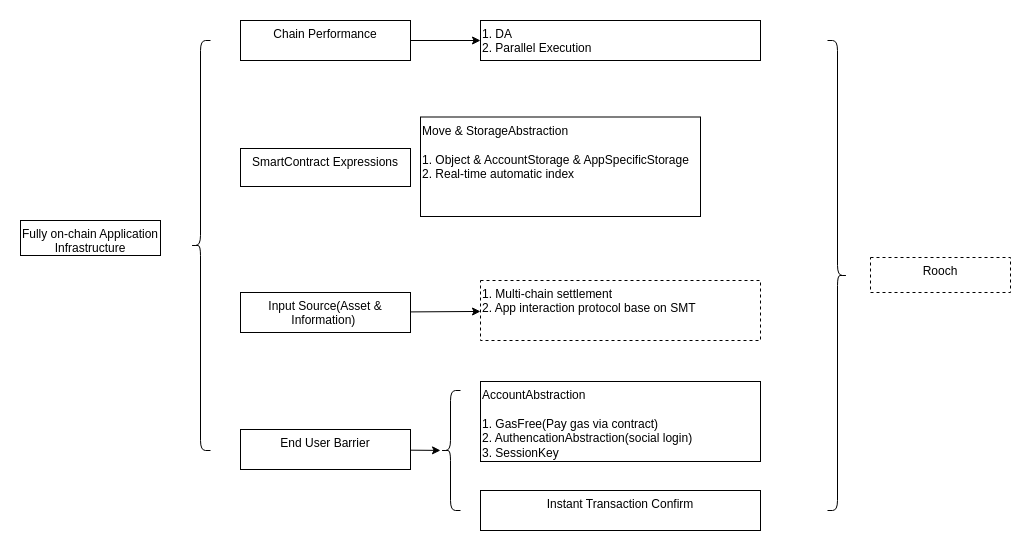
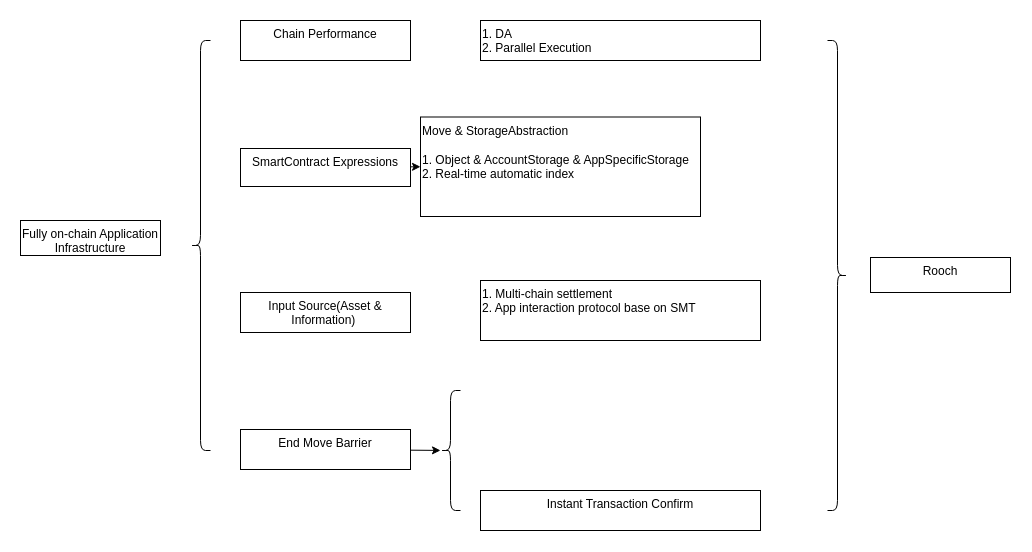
- <mxCell id="3" style="edgeStyle=none;html=1;entryX=0;entryY=0.5;entryDx=0;entryDy=0;" parent="1" source="4" target="11" edge="1"><mxGeometry relative="1" as="geometry" /></mxCell>
+ <mxCell id="5" style="edgeStyle=none;html=1;entryX=0;entryY=0.5;entryDx=0;entryDy=0;" parent="1" source="6" target="9" edge="1"><mxGeometry relative="1" as="geometry" /></mxCell>
- <mxCell id="19" value="Rooch" style="rounded=0;whiteSpace=wrap;html=1;verticalAlign=top;dashed=1;" parent="1" vertex="1"><mxGeometry x="870" y="257" width="140" height="35" as="geometry" /></mxCell>
+ <mxCell id="19" value="Rooch" style="rounded=0;whiteSpace=wrap;html=1;verticalAlign=top;" parent="1" vertex="1"><mxGeometry x="870" y="257" width="140" height="35" as="geometry" /></mxCell>
- <mxCell id="15" value="1. Multi-chain settlement&lt;br&gt;2. App interaction protocol base on SMT&amp;nbsp;" style="rounded=0;whiteSpace=wrap;html=1;verticalAlign=top;align=left;dashed=1;" parent="1" vertex="1"><mxGeometry x="480" y="280" width="280" height="60" as="geometry" /></mxCell>
+ <mxCell id="15" value="1. Multi-chain settlement&lt;br&gt;2. App interaction protocol base on SMT&amp;nbsp;" style="rounded=0;whiteSpace=wrap;html=1;verticalAlign=top;align=left;" parent="1" vertex="1"><mxGeometry x="480" y="280" width="280" height="60" as="geometry" /></mxCell>
- <mxCell id="7" style="edgeStyle=none;html=1;" parent="1" source="8" target="15" edge="1"><mxGeometry relative="1" as="geometry" /></mxCell>
- <mxCell id="10" value="AccountAbstraction&lt;br&gt;&lt;br&gt;1. GasFree(Pay gas via contract)&lt;br&gt;2. AuthencationAbstraction(social login)&lt;br&gt;3. SessionKey" style="rounded=0;whiteSpace=wrap;html=1;verticalAlign=top;align=left;" parent="1" vertex="1"><mxGeometry x="480" y="381" width="280" height="80" as="geometry" /></mxCell>
- <mxCell id="13" value="End User Barrier" style="rounded=0;whiteSpace=wrap;html=1;verticalAlign=top;" parent="1" vertex="1"><mxGeometry x="240" y="429" width="170" height="40" as="geometry" /></mxCell>
+ <mxCell id="13" value="End Move Barrier" style="rounded=0;whiteSpace=wrap;html=1;verticalAlign=top;" parent="1" vertex="1"><mxGeometry x="240" y="429" width="170" height="40" as="geometry" /></mxCell>
